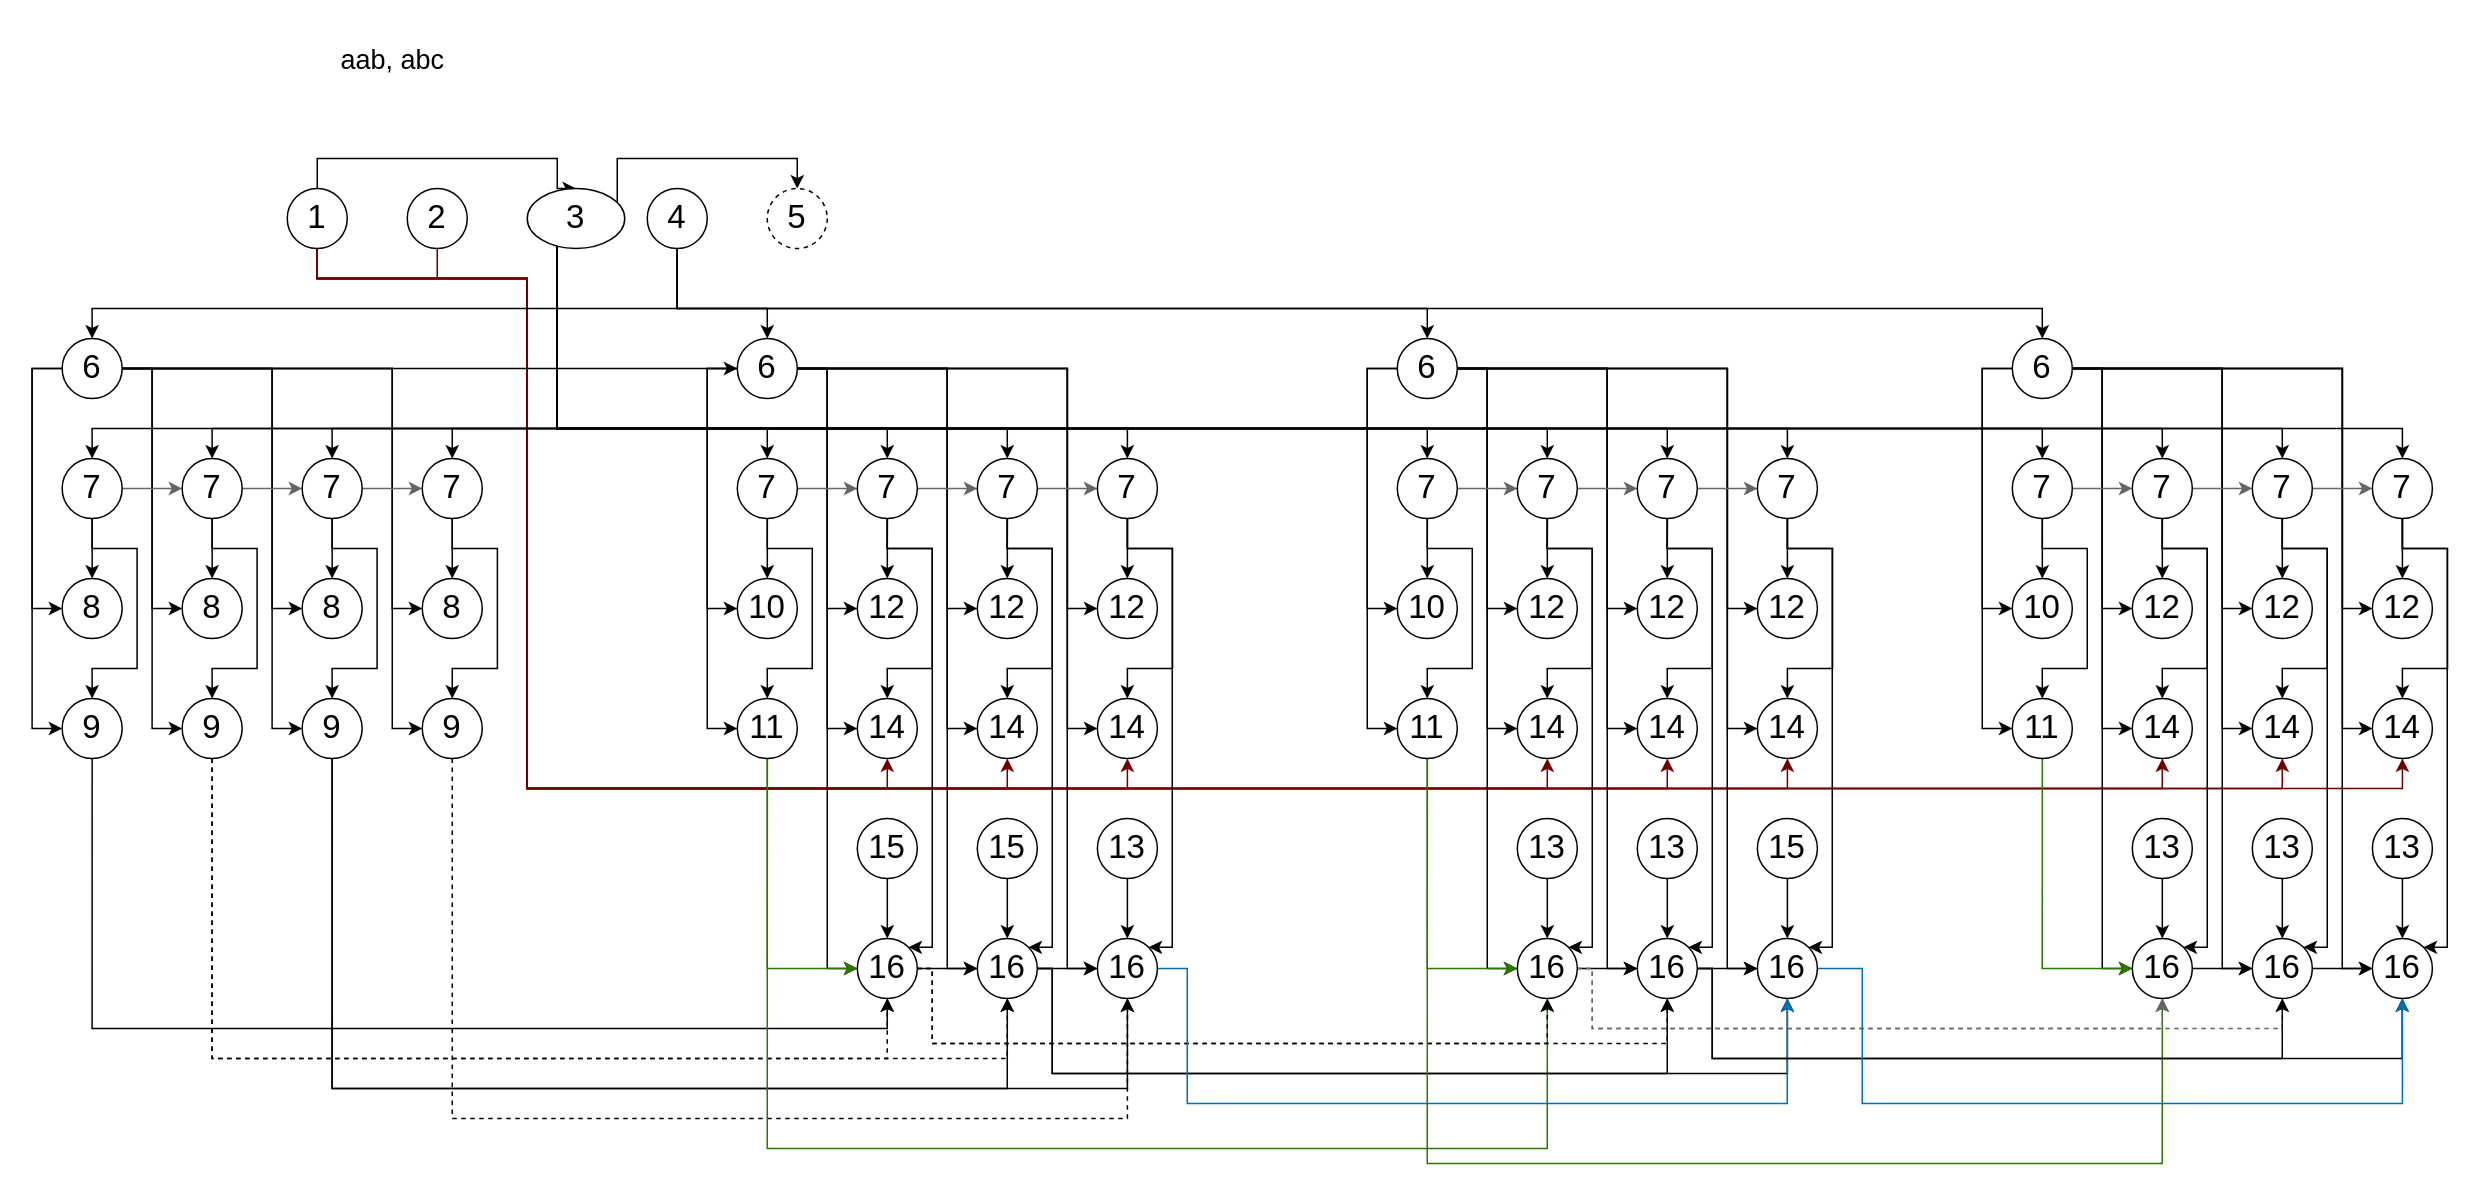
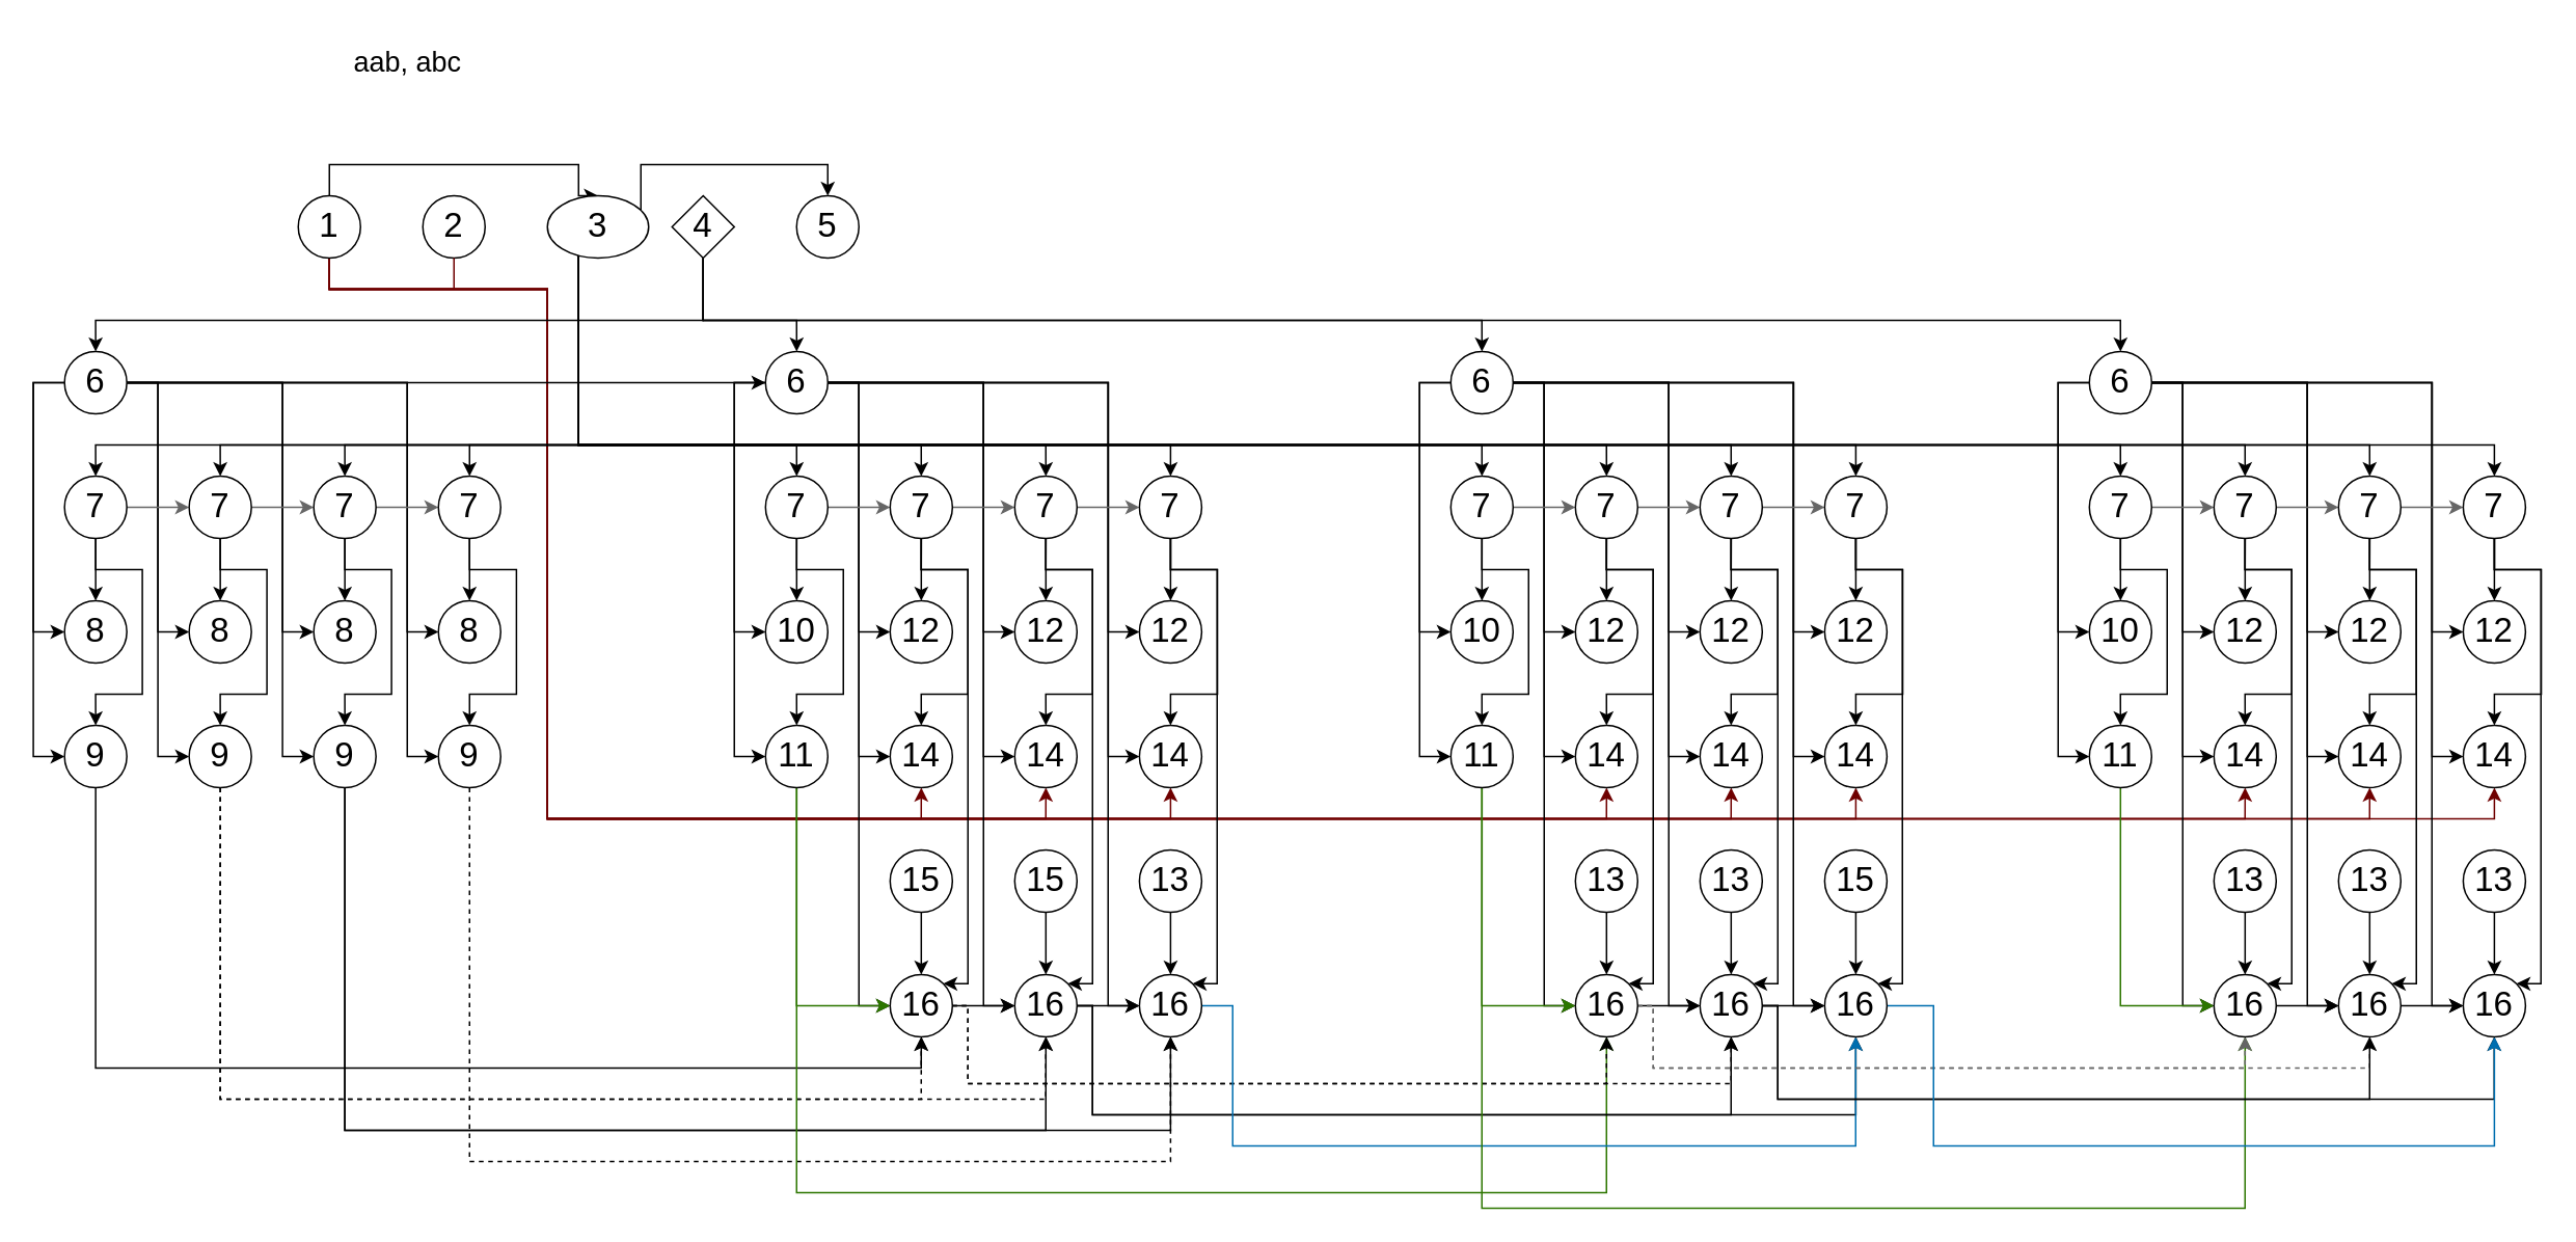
- <mxCell id="35" value="&lt;font style=&quot;font-size: 22px;&quot;&gt;4&lt;/font&gt;" style="ellipse;whiteSpace=wrap;html=1;aspect=fixed;" parent="1" vertex="1"><mxGeometry x="431" y="125" width="40" height="40" as="geometry" /></mxCell>
+ <mxCell id="35" value="&lt;font style=&quot;font-size: 22px;&quot;&gt;4&lt;/font&gt;" style="rhombus;whiteSpace=wrap;html=1;aspect=fixed;" parent="1" vertex="1"><mxGeometry x="431" y="125" width="40" height="40" as="geometry" /></mxCell>
- <mxCell id="36" value="&lt;font style=&quot;font-size: 22px;&quot;&gt;5&lt;/font&gt;" style="ellipse;whiteSpace=wrap;html=1;aspect=fixed;dashed=1;" parent="1" vertex="1"><mxGeometry x="511" y="125" width="40" height="40" as="geometry" /></mxCell>
+ <mxCell id="36" value="&lt;font style=&quot;font-size: 22px;&quot;&gt;5&lt;/font&gt;" style="ellipse;whiteSpace=wrap;html=1;aspect=fixed;" parent="1" vertex="1"><mxGeometry x="511" y="125" width="40" height="40" as="geometry" /></mxCell>
